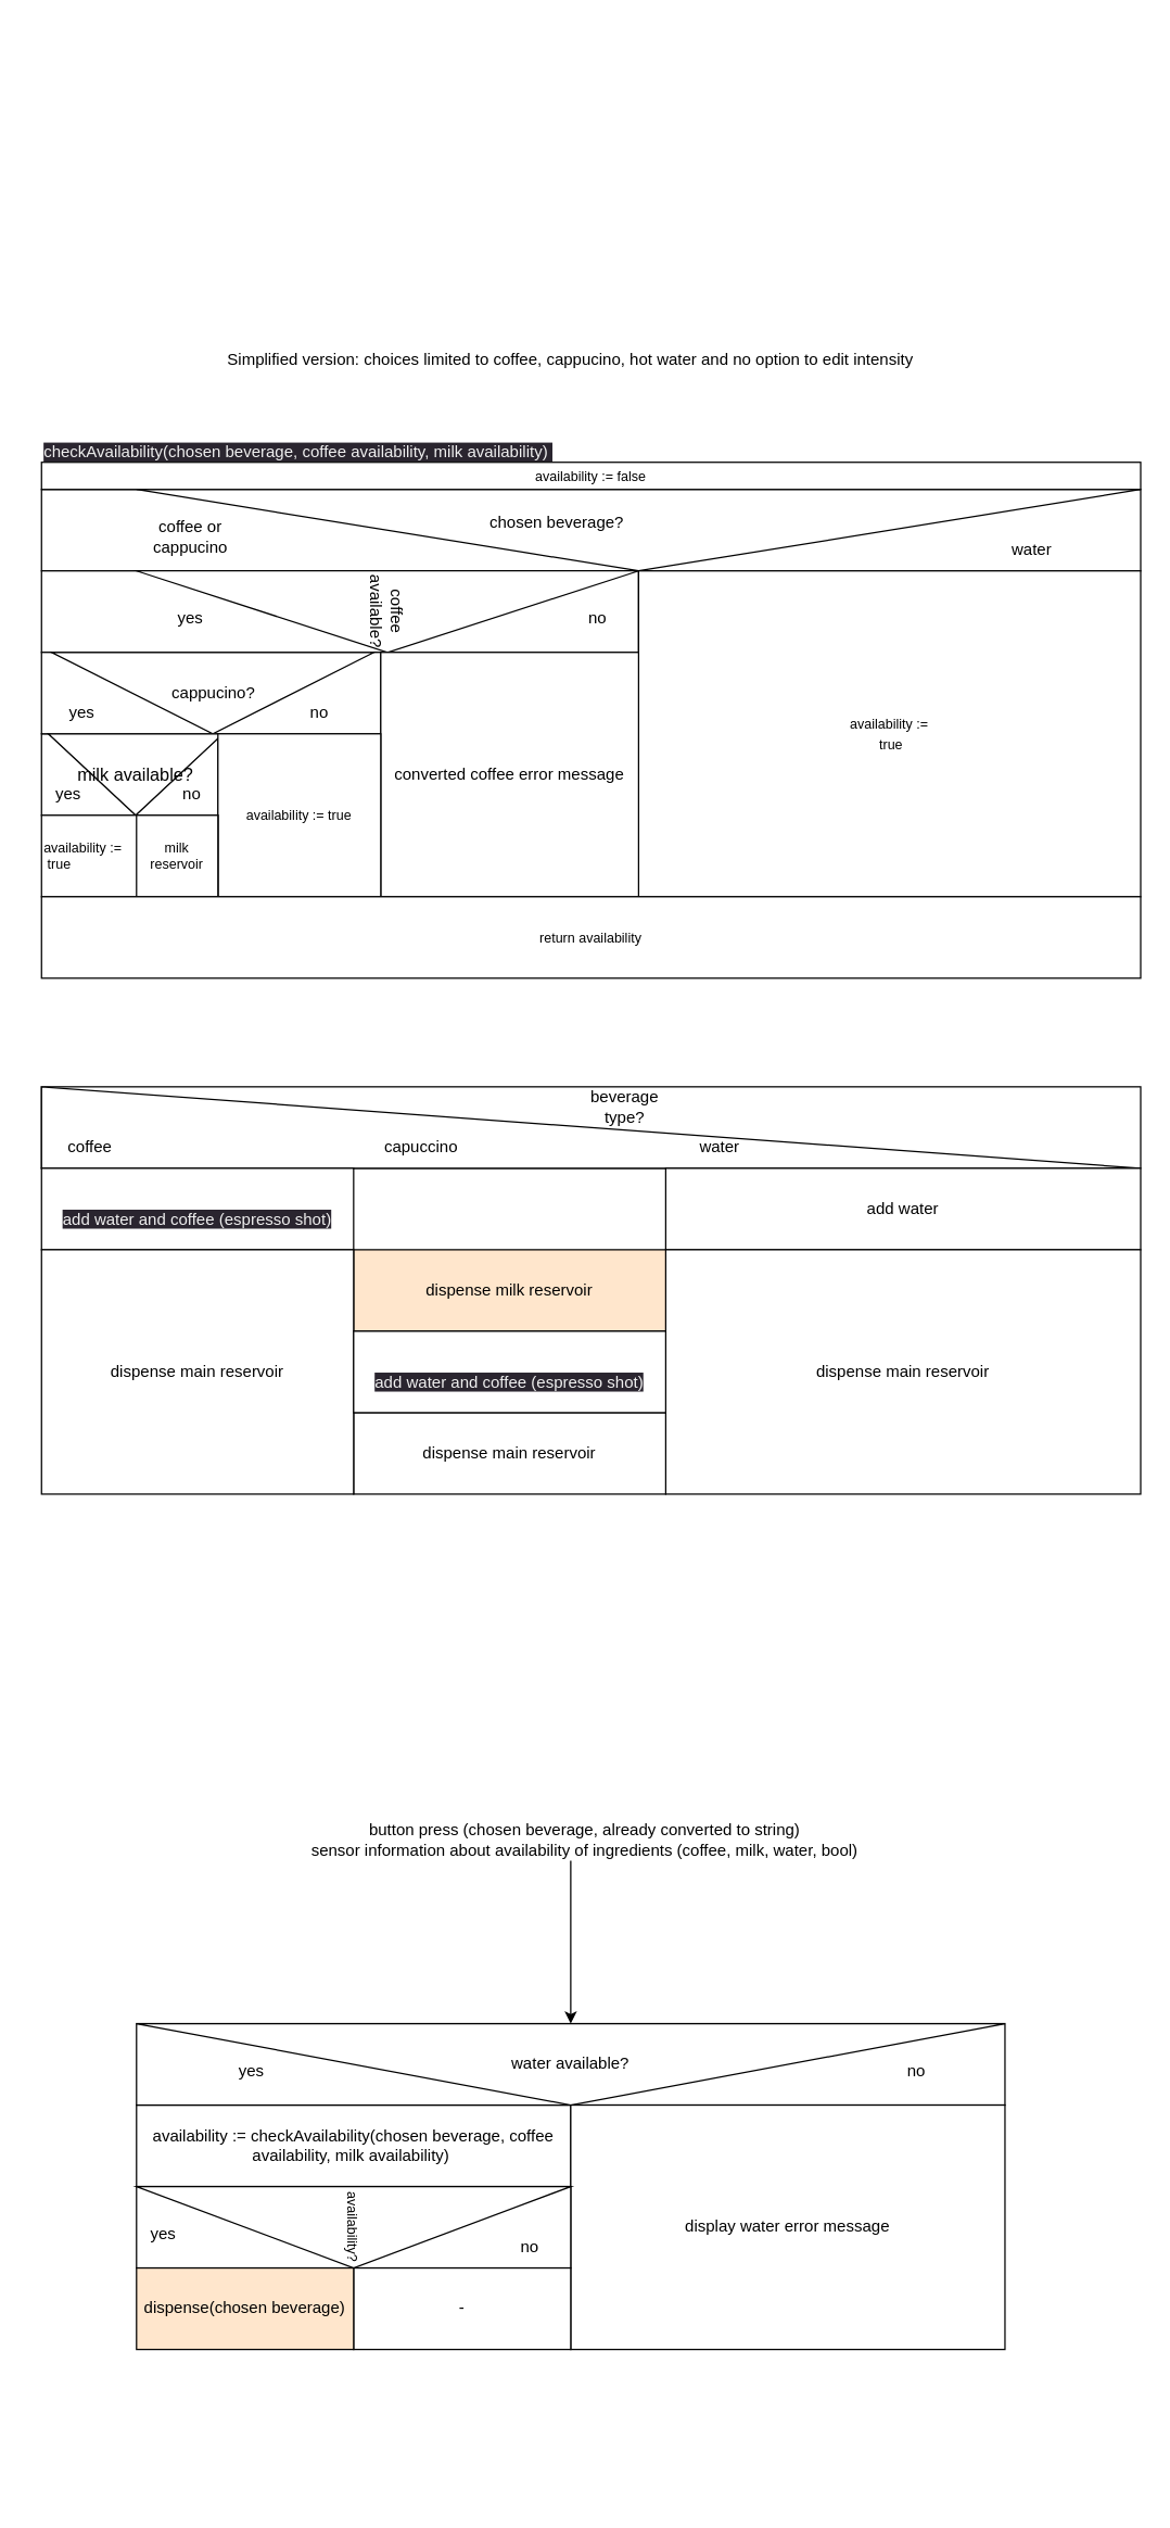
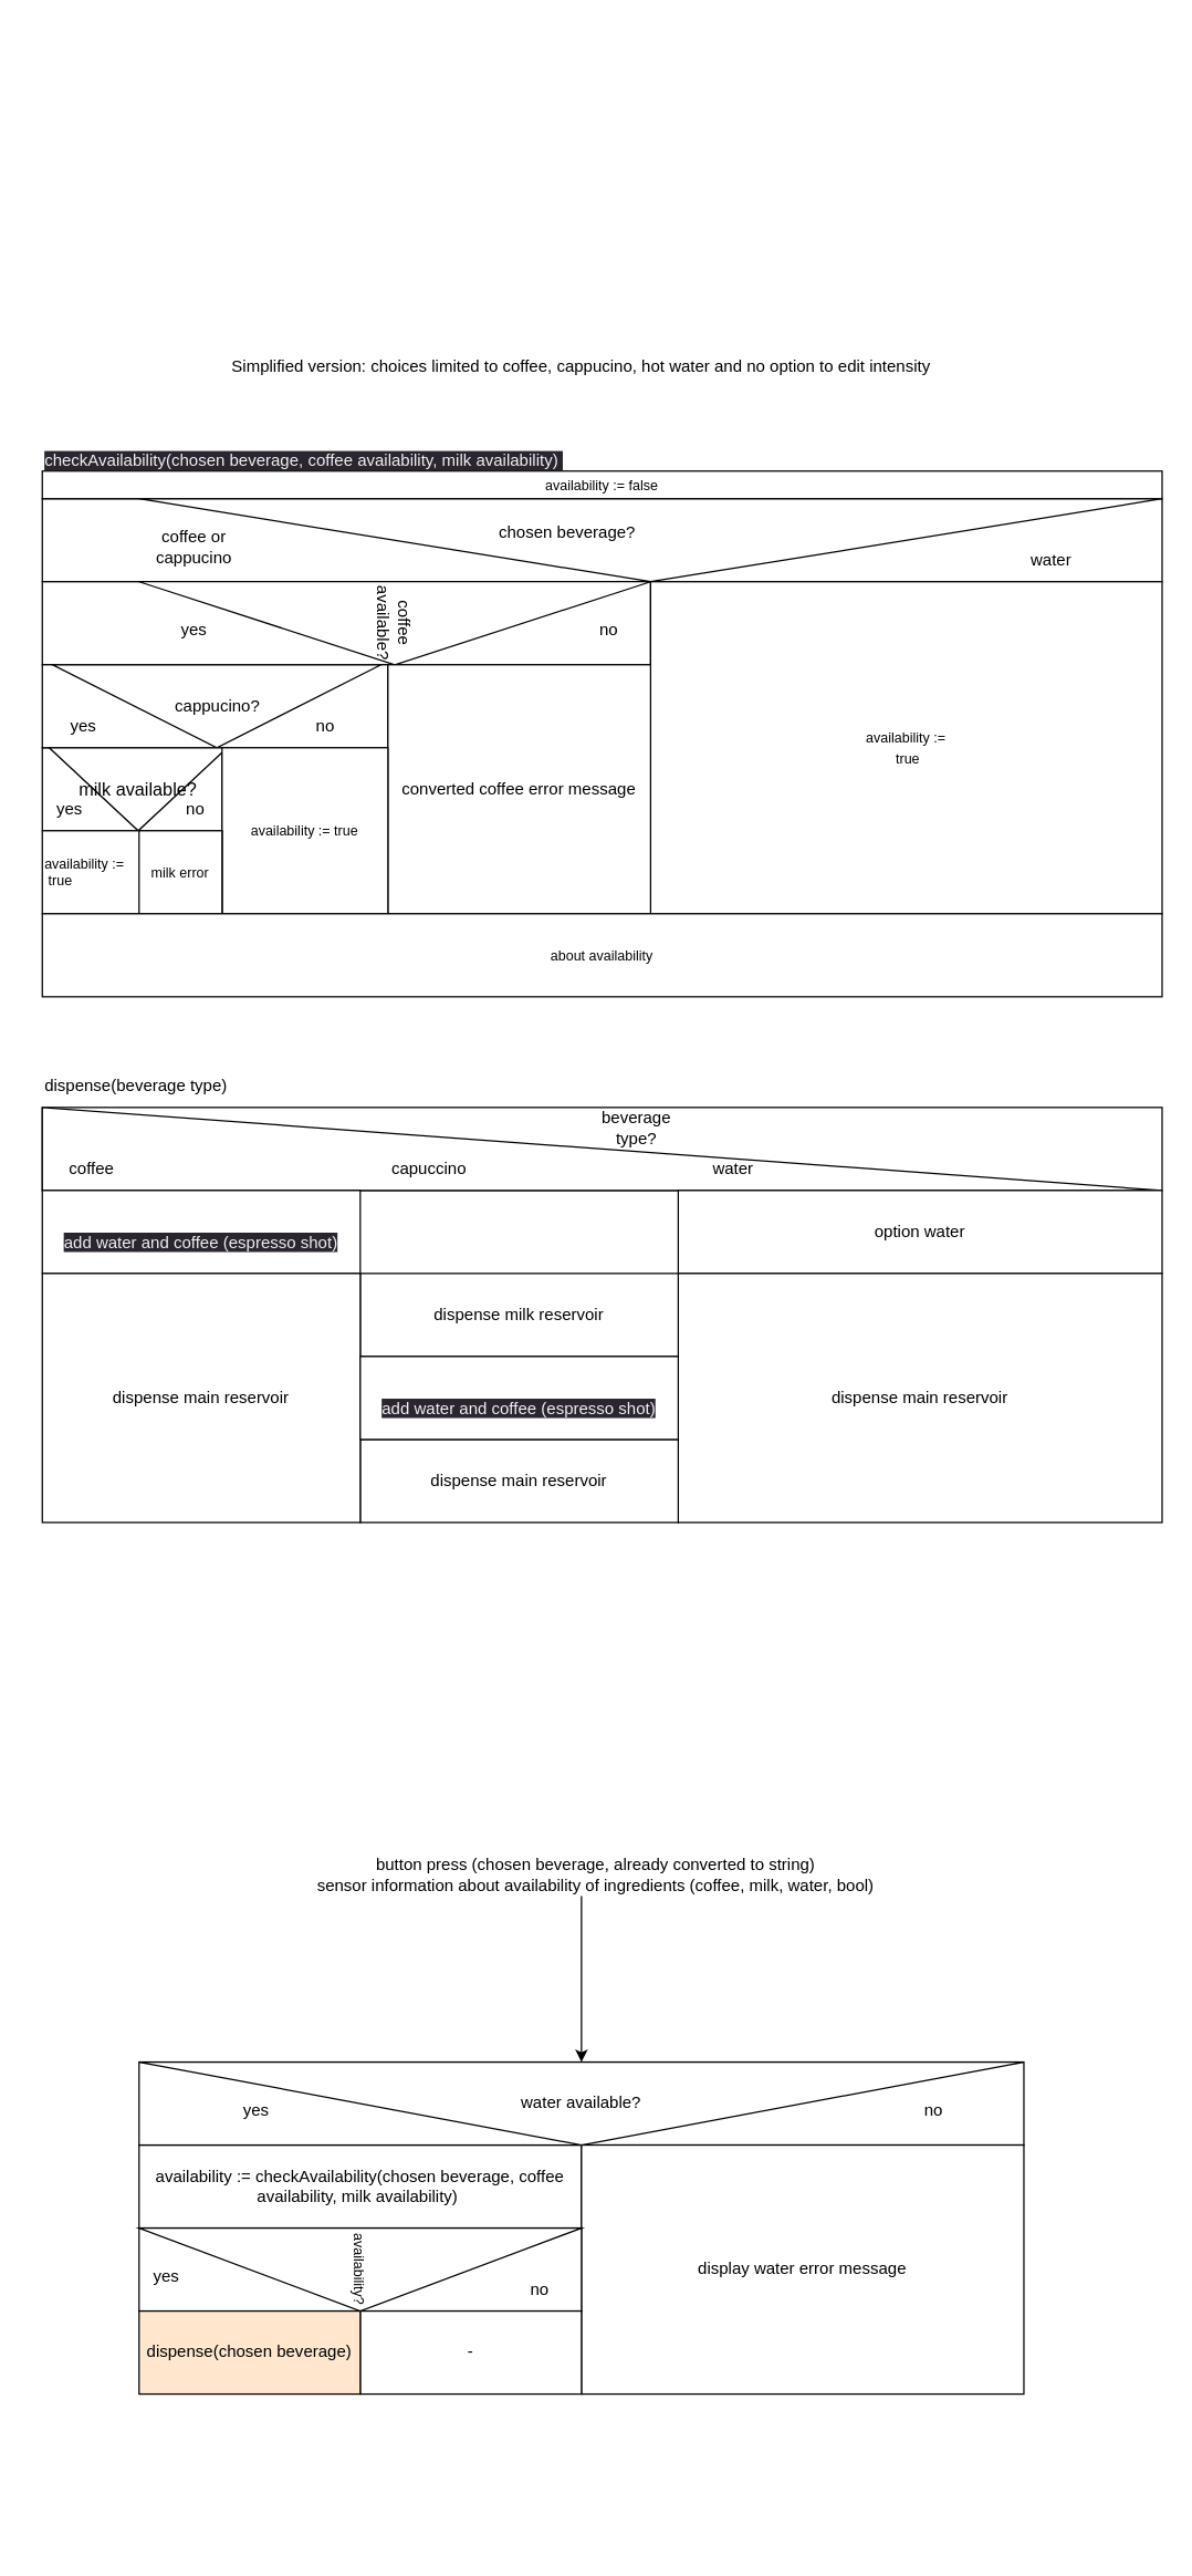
- <mxCell id="33" value="milk reservoir" style="rounded=0;whiteSpace=wrap;html=1;fontSize=10;" vertex="1" parent="1"><mxGeometry x="100" y="600" width="60" height="60" as="geometry" /></mxCell>
+ <mxCell id="33" value="milk error" style="rounded=0;whiteSpace=wrap;html=1;fontSize=10;" vertex="1" parent="1"><mxGeometry x="100" y="600" width="60" height="60" as="geometry" /></mxCell>
- <mxCell id="34" value="return availability" style="rounded=0;whiteSpace=wrap;html=1;fontSize=10;" vertex="1" parent="1"><mxGeometry x="30" y="660" width="810" height="60" as="geometry" /></mxCell>
+ <mxCell id="34" value="about availability" style="rounded=0;whiteSpace=wrap;html=1;fontSize=10;" vertex="1" parent="1"><mxGeometry x="30" y="660" width="810" height="60" as="geometry" /></mxCell>
+ <mxCell id="43" value="dispense(beverage type)" style="text;html=1;strokeColor=none;fillColor=none;align=left;verticalAlign=middle;whiteSpace=wrap;rounded=0;fontSize=12;" vertex="1" parent="1"><mxGeometry x="30" y="770" width="440" height="30" as="geometry" /></mxCell>
- <mxCell id="49" value="add water" style="rounded=0;whiteSpace=wrap;html=1;fontSize=12;" vertex="1" parent="1"><mxGeometry x="490" y="860" width="350" height="60" as="geometry" /></mxCell>
+ <mxCell id="49" value="option water" style="rounded=0;whiteSpace=wrap;html=1;fontSize=12;" vertex="1" parent="1"><mxGeometry x="490" y="860" width="350" height="60" as="geometry" /></mxCell>
- <mxCell id="51" value="dispense milk reservoir" style="rounded=0;whiteSpace=wrap;html=1;fontSize=12;fillColor=#ffe6cc;" vertex="1" parent="1"><mxGeometry x="260" y="920" width="230" height="60" as="geometry" /></mxCell>
+ <mxCell id="51" value="dispense milk reservoir" style="rounded=0;whiteSpace=wrap;html=1;fontSize=12;" vertex="1" parent="1"><mxGeometry x="260" y="920" width="230" height="60" as="geometry" /></mxCell>
